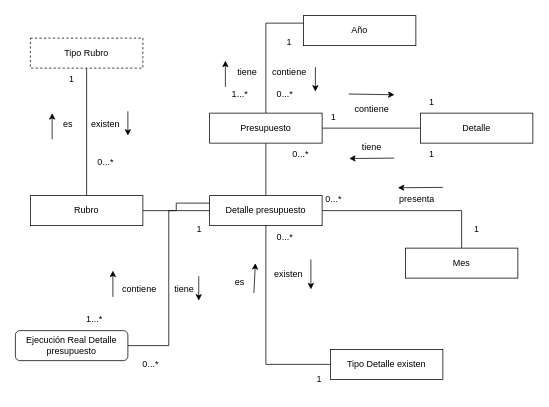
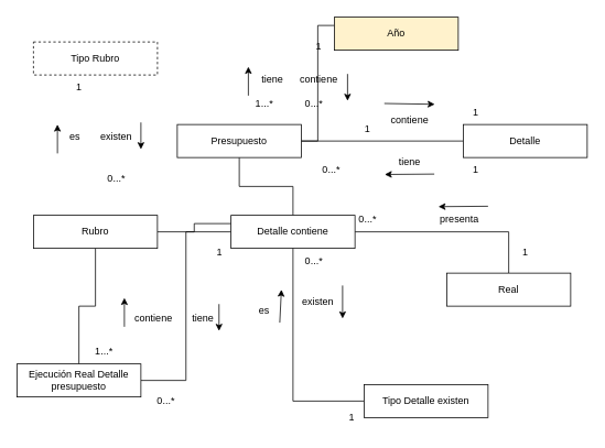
- <mxCell id="19" value="Año" style="rounded=0;whiteSpace=wrap;html=1;" vertex="1" parent="1"><mxGeometry x="404" y="20" width="150" height="40" as="geometry" /></mxCell>
+ <mxCell id="19" value="Año" style="rounded=0;whiteSpace=wrap;html=1;fillColor=#fff2cc;" vertex="1" parent="1"><mxGeometry x="404" y="20" width="150" height="40" as="geometry" /></mxCell>
- <mxCell id="18" value="Presupuesto" style="rounded=0;whiteSpace=wrap;html=1;" vertex="1" parent="1"><mxGeometry x="279" y="150" width="150" height="40" as="geometry" /></mxCell>
+ <mxCell id="18" value="Presupuesto" style="rounded=0;whiteSpace=wrap;html=1;" vertex="1" parent="1"><mxGeometry x="214" y="150" width="150" height="40" as="geometry" /></mxCell>
- <mxCell id="3" value="" style="edgeStyle=orthogonalEdgeStyle;rounded=0;orthogonalLoop=1;jettySize=auto;html=1;strokeWidth=1;endArrow=none;endFill=0;" edge="1" parent="1" source="5" target="2"><mxGeometry relative="1" as="geometry" /></mxCell>
+ <mxCell id="3" value="" style="edgeStyle=orthogonalEdgeStyle;rounded=0;orthogonalLoop=1;jettySize=auto;html=1;strokeWidth=1;endArrow=none;endFill=0;" edge="1" parent="1" source="5" target="24"><mxGeometry relative="1" as="geometry" /></mxCell>
- <mxCell id="15" value="Detalle presupuesto" style="rounded=0;whiteSpace=wrap;html=1;" vertex="1" parent="1"><mxGeometry x="279" y="260" width="150" height="40" as="geometry" /></mxCell>
+ <mxCell id="15" value="Detalle contiene" style="rounded=0;whiteSpace=wrap;html=1;" vertex="1" parent="1"><mxGeometry x="279" y="260" width="150" height="40" as="geometry" /></mxCell>
- <mxCell id="21" value="Mes" style="rounded=0;whiteSpace=wrap;html=1;" vertex="1" parent="1"><mxGeometry x="540" y="330" width="150" height="40" as="geometry" /></mxCell>
+ <mxCell id="21" value="Real" style="rounded=0;whiteSpace=wrap;html=1;" vertex="1" parent="1"><mxGeometry x="540" y="330" width="150" height="40" as="geometry" /></mxCell>
- <mxCell id="24" value="Ejecución Real Detalle presupuesto" style="whiteSpace=wrap;html=1;rounded=1;" vertex="1" parent="1"><mxGeometry x="20" y="440" width="150" height="40" as="geometry" /></mxCell>
+ <mxCell id="24" value="Ejecución Real Detalle presupuesto" style="rounded=0;whiteSpace=wrap;html=1;" vertex="1" parent="1"><mxGeometry x="20" y="440" width="150" height="40" as="geometry" /></mxCell>
